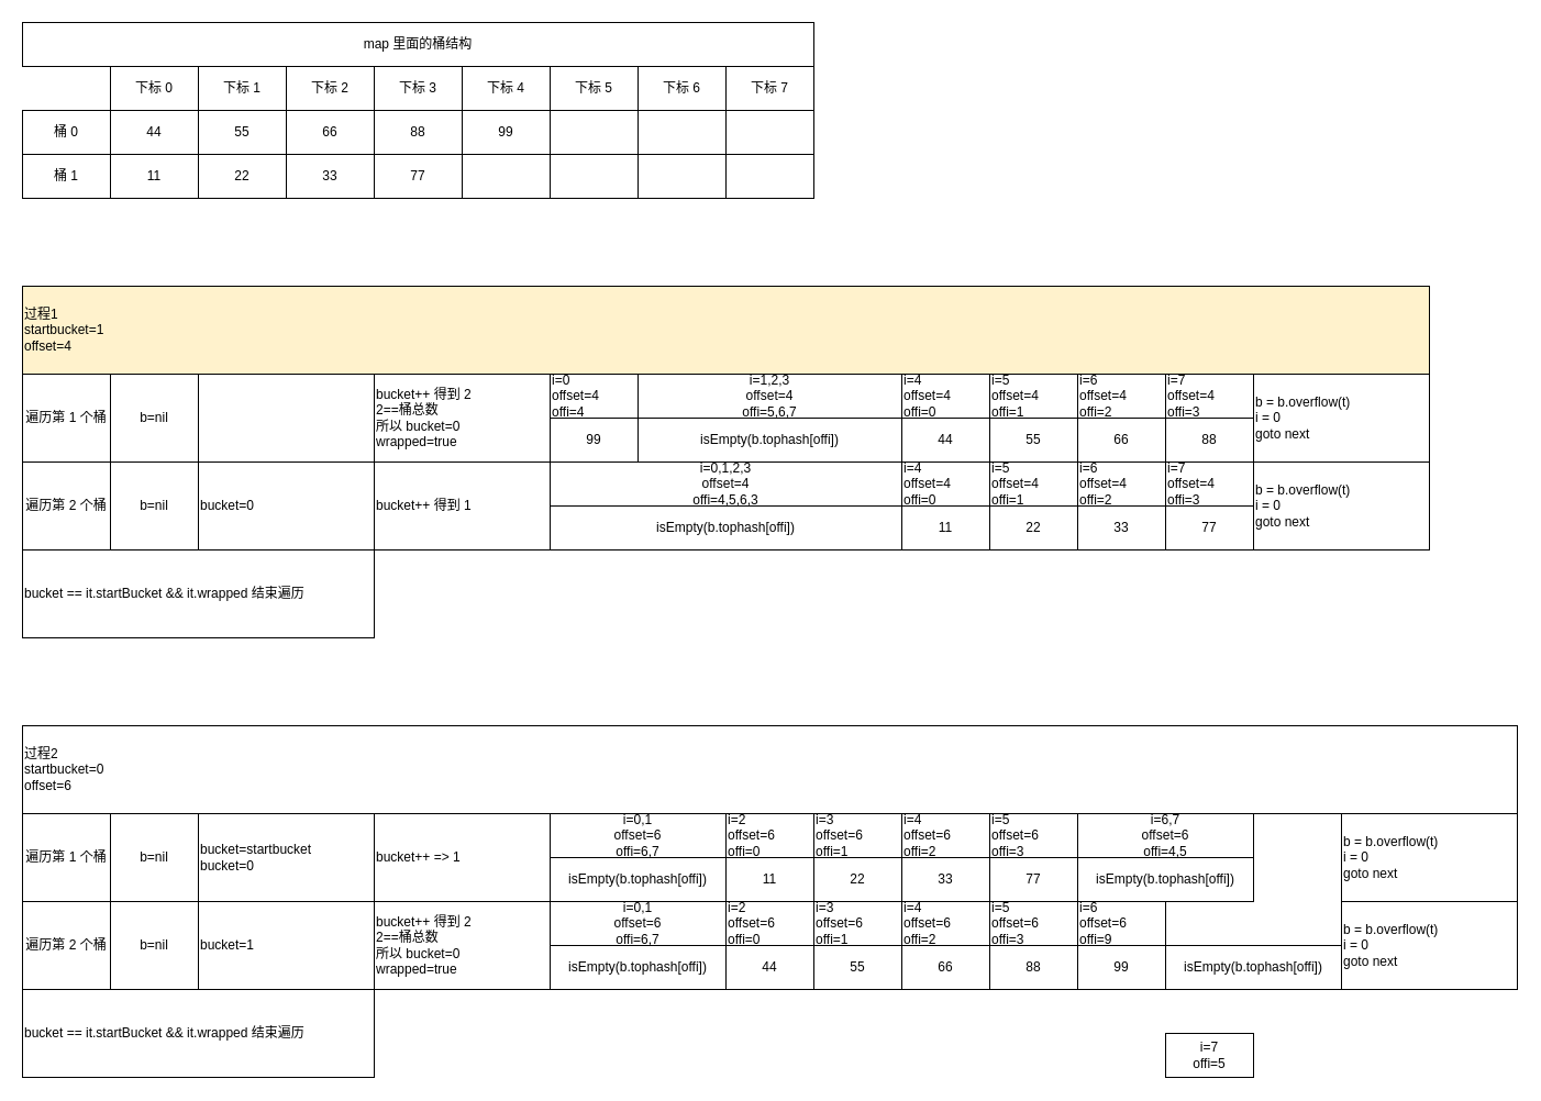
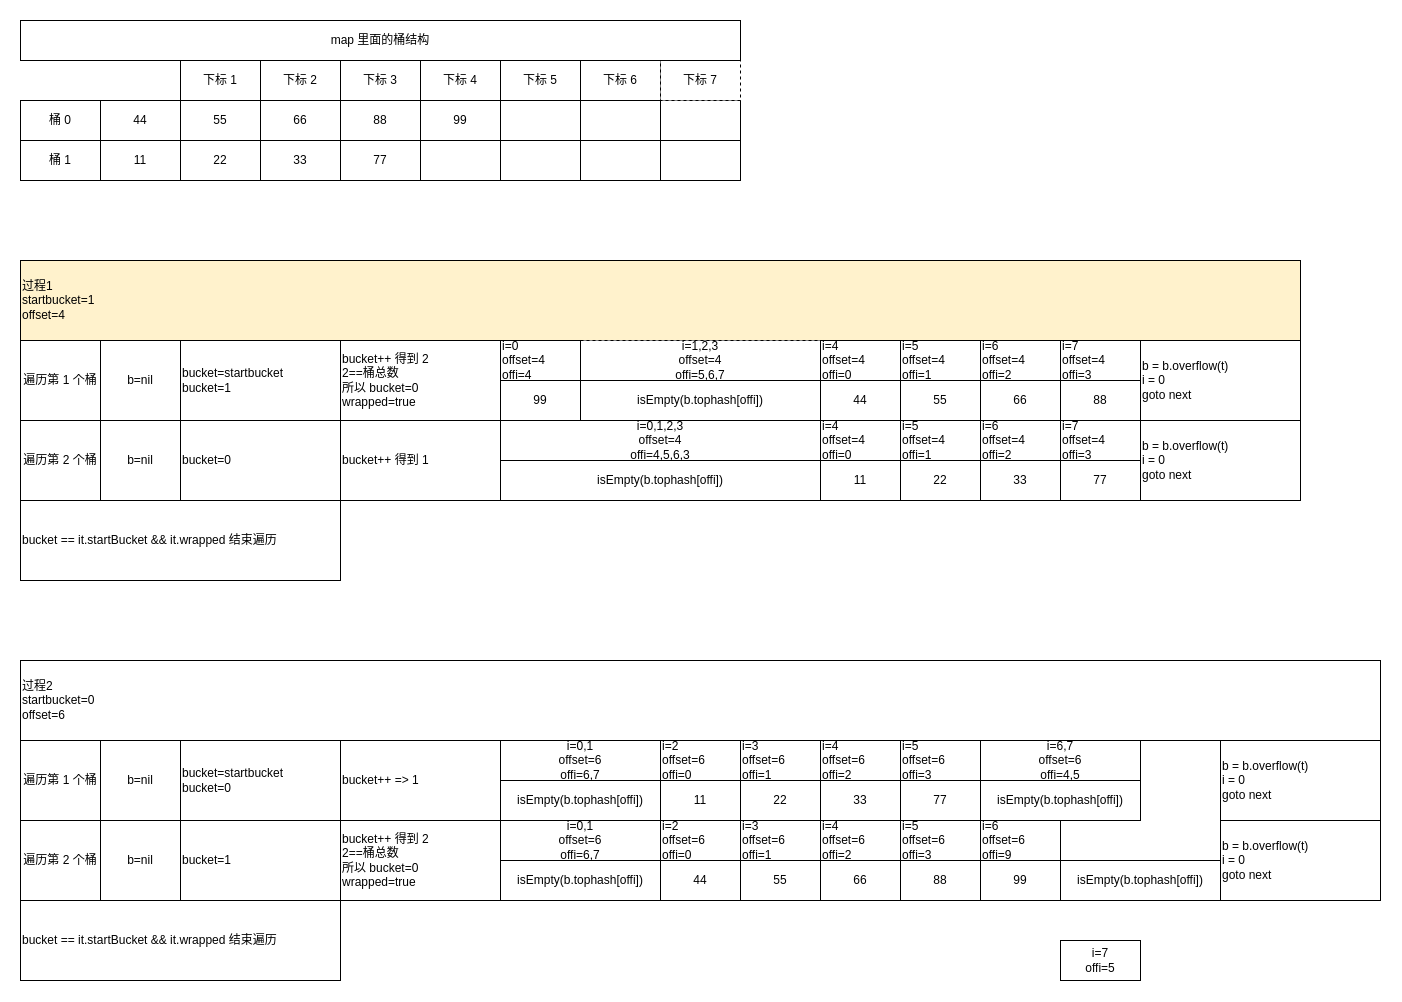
- <mxCell id="14" value="下标 0" style="rounded=0;whiteSpace=wrap;html=1;" vertex="1" parent="1"><mxGeometry x="100" y="60" width="80" height="40" as="geometry" /></mxCell>
- <mxCell id="21" value="下标&amp;nbsp;7" style="rounded=0;whiteSpace=wrap;html=1;" vertex="1" parent="1"><mxGeometry x="660" y="60" width="80" height="40" as="geometry" /></mxCell>
+ <mxCell id="21" value="下标&amp;nbsp;7" style="rounded=0;whiteSpace=wrap;html=1;dashed=1;" vertex="1" parent="1"><mxGeometry x="660" y="60" width="80" height="40" as="geometry" /></mxCell>
- <mxCell id="24" value="i=1,2,3&lt;br&gt;offset=4&lt;br&gt;offi=5,6,7" style="rounded=0;whiteSpace=wrap;html=1;" vertex="1" parent="1"><mxGeometry x="580" y="340" width="240" height="40" as="geometry" /></mxCell>
+ <mxCell id="24" value="i=1,2,3&lt;br&gt;offset=4&lt;br&gt;offi=5,6,7" style="rounded=0;whiteSpace=wrap;html=1;dashed=1;" vertex="1" parent="1"><mxGeometry x="580" y="340" width="240" height="40" as="geometry" /></mxCell>
+ <mxCell id="26" value="bucket=startbucket&lt;br&gt;bucket=1" style="rounded=0;whiteSpace=wrap;html=1;align=left;" vertex="1" parent="1"><mxGeometry x="180" y="340" width="160" height="80" as="geometry" /></mxCell>
